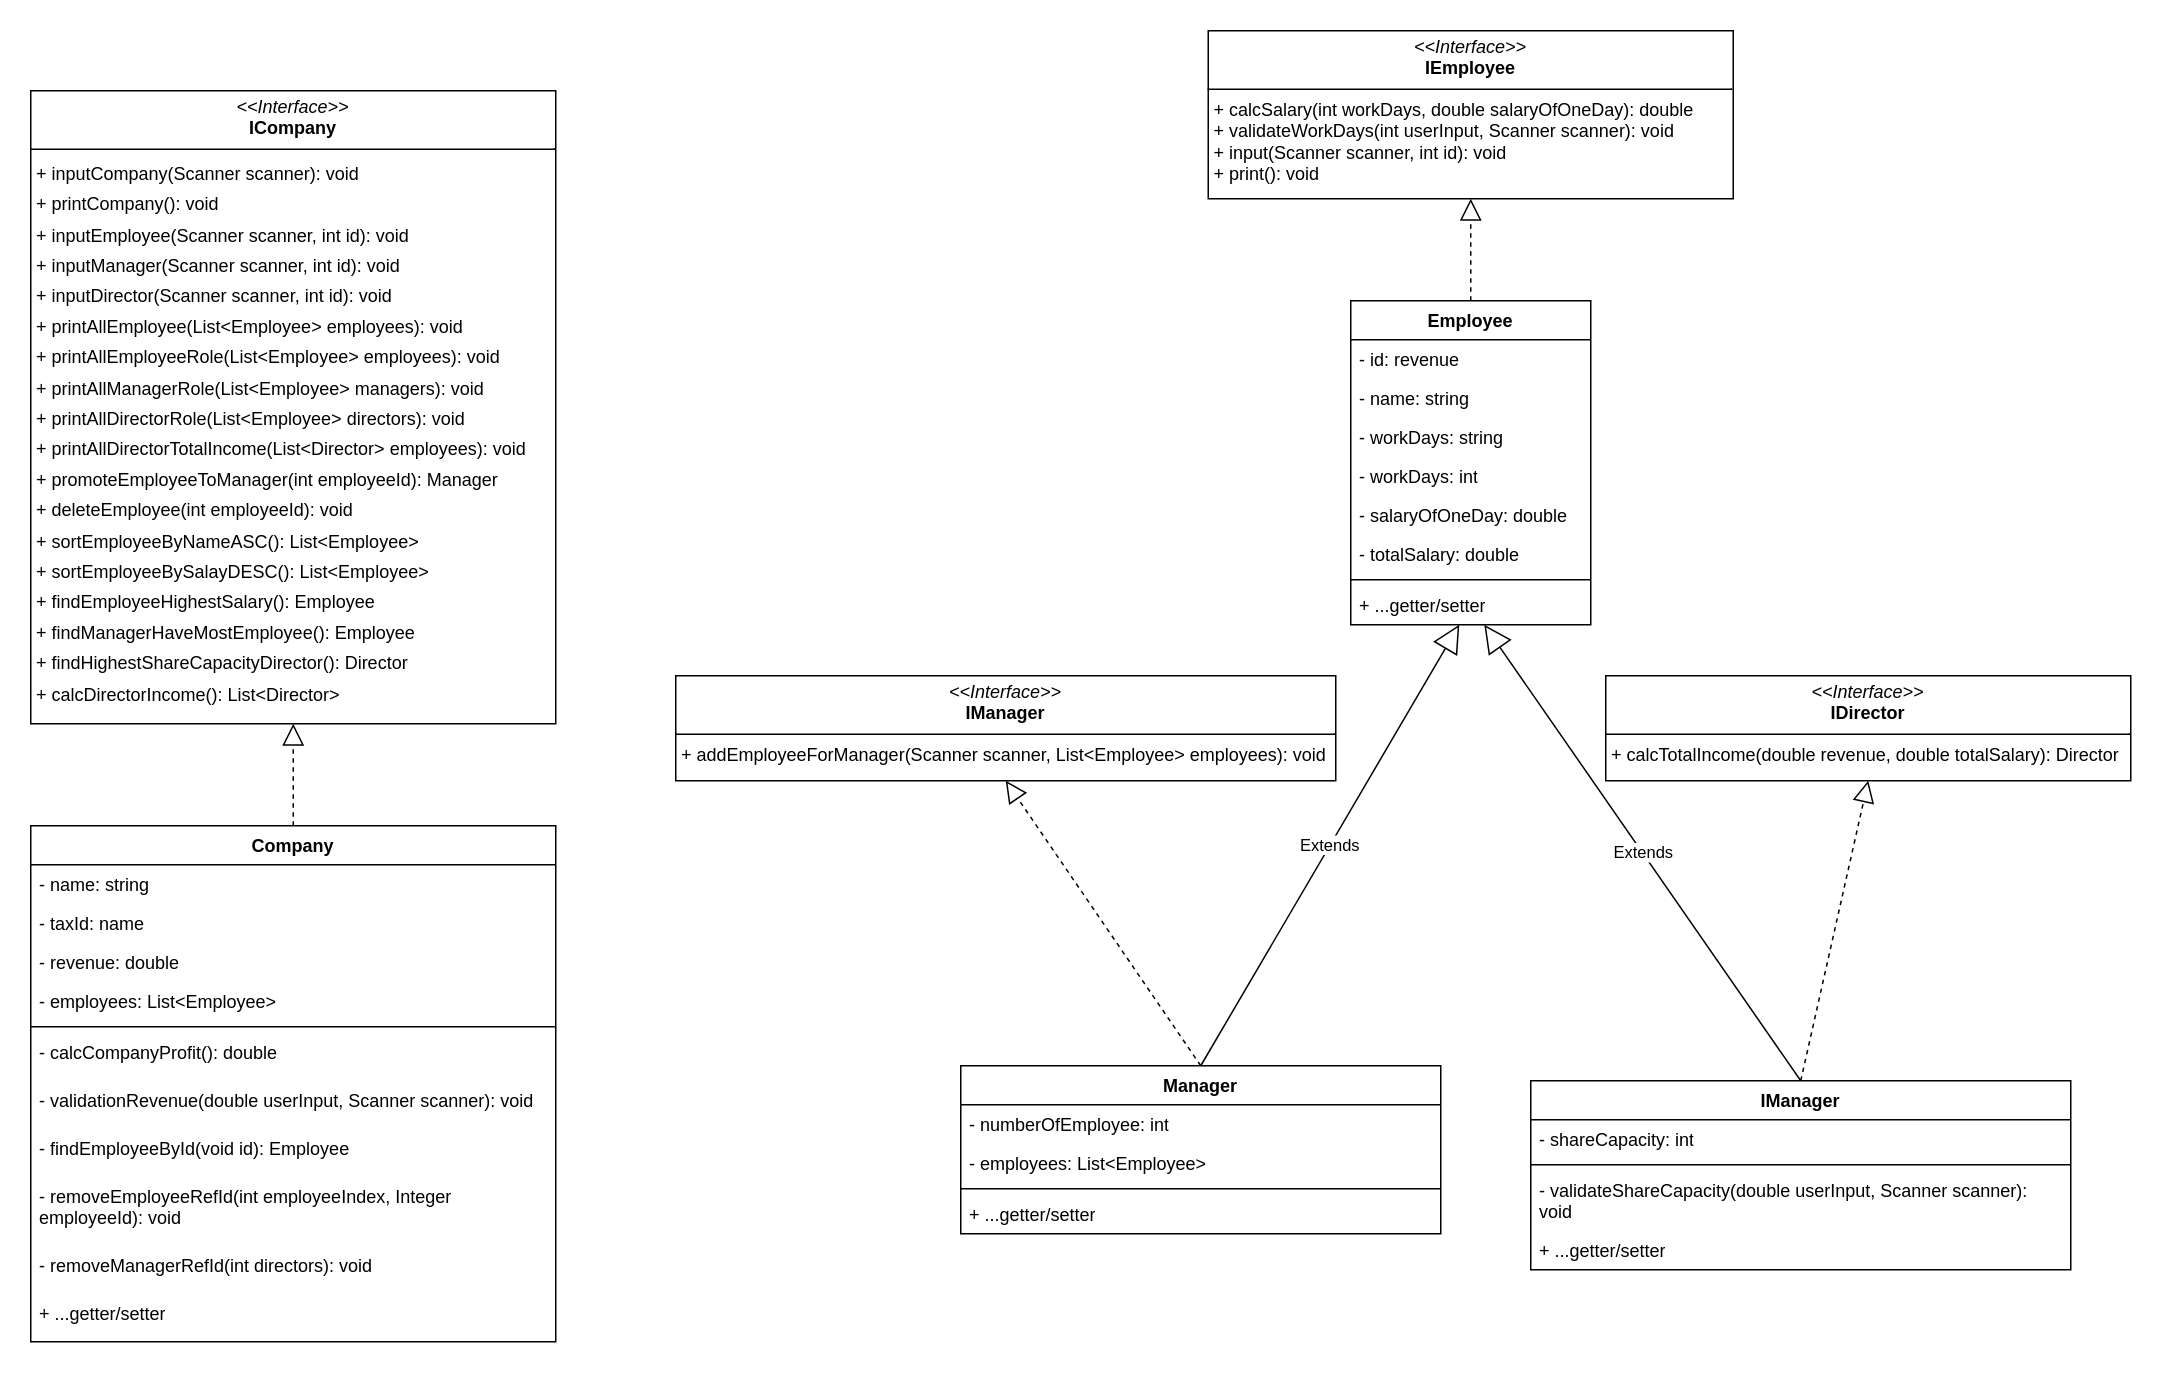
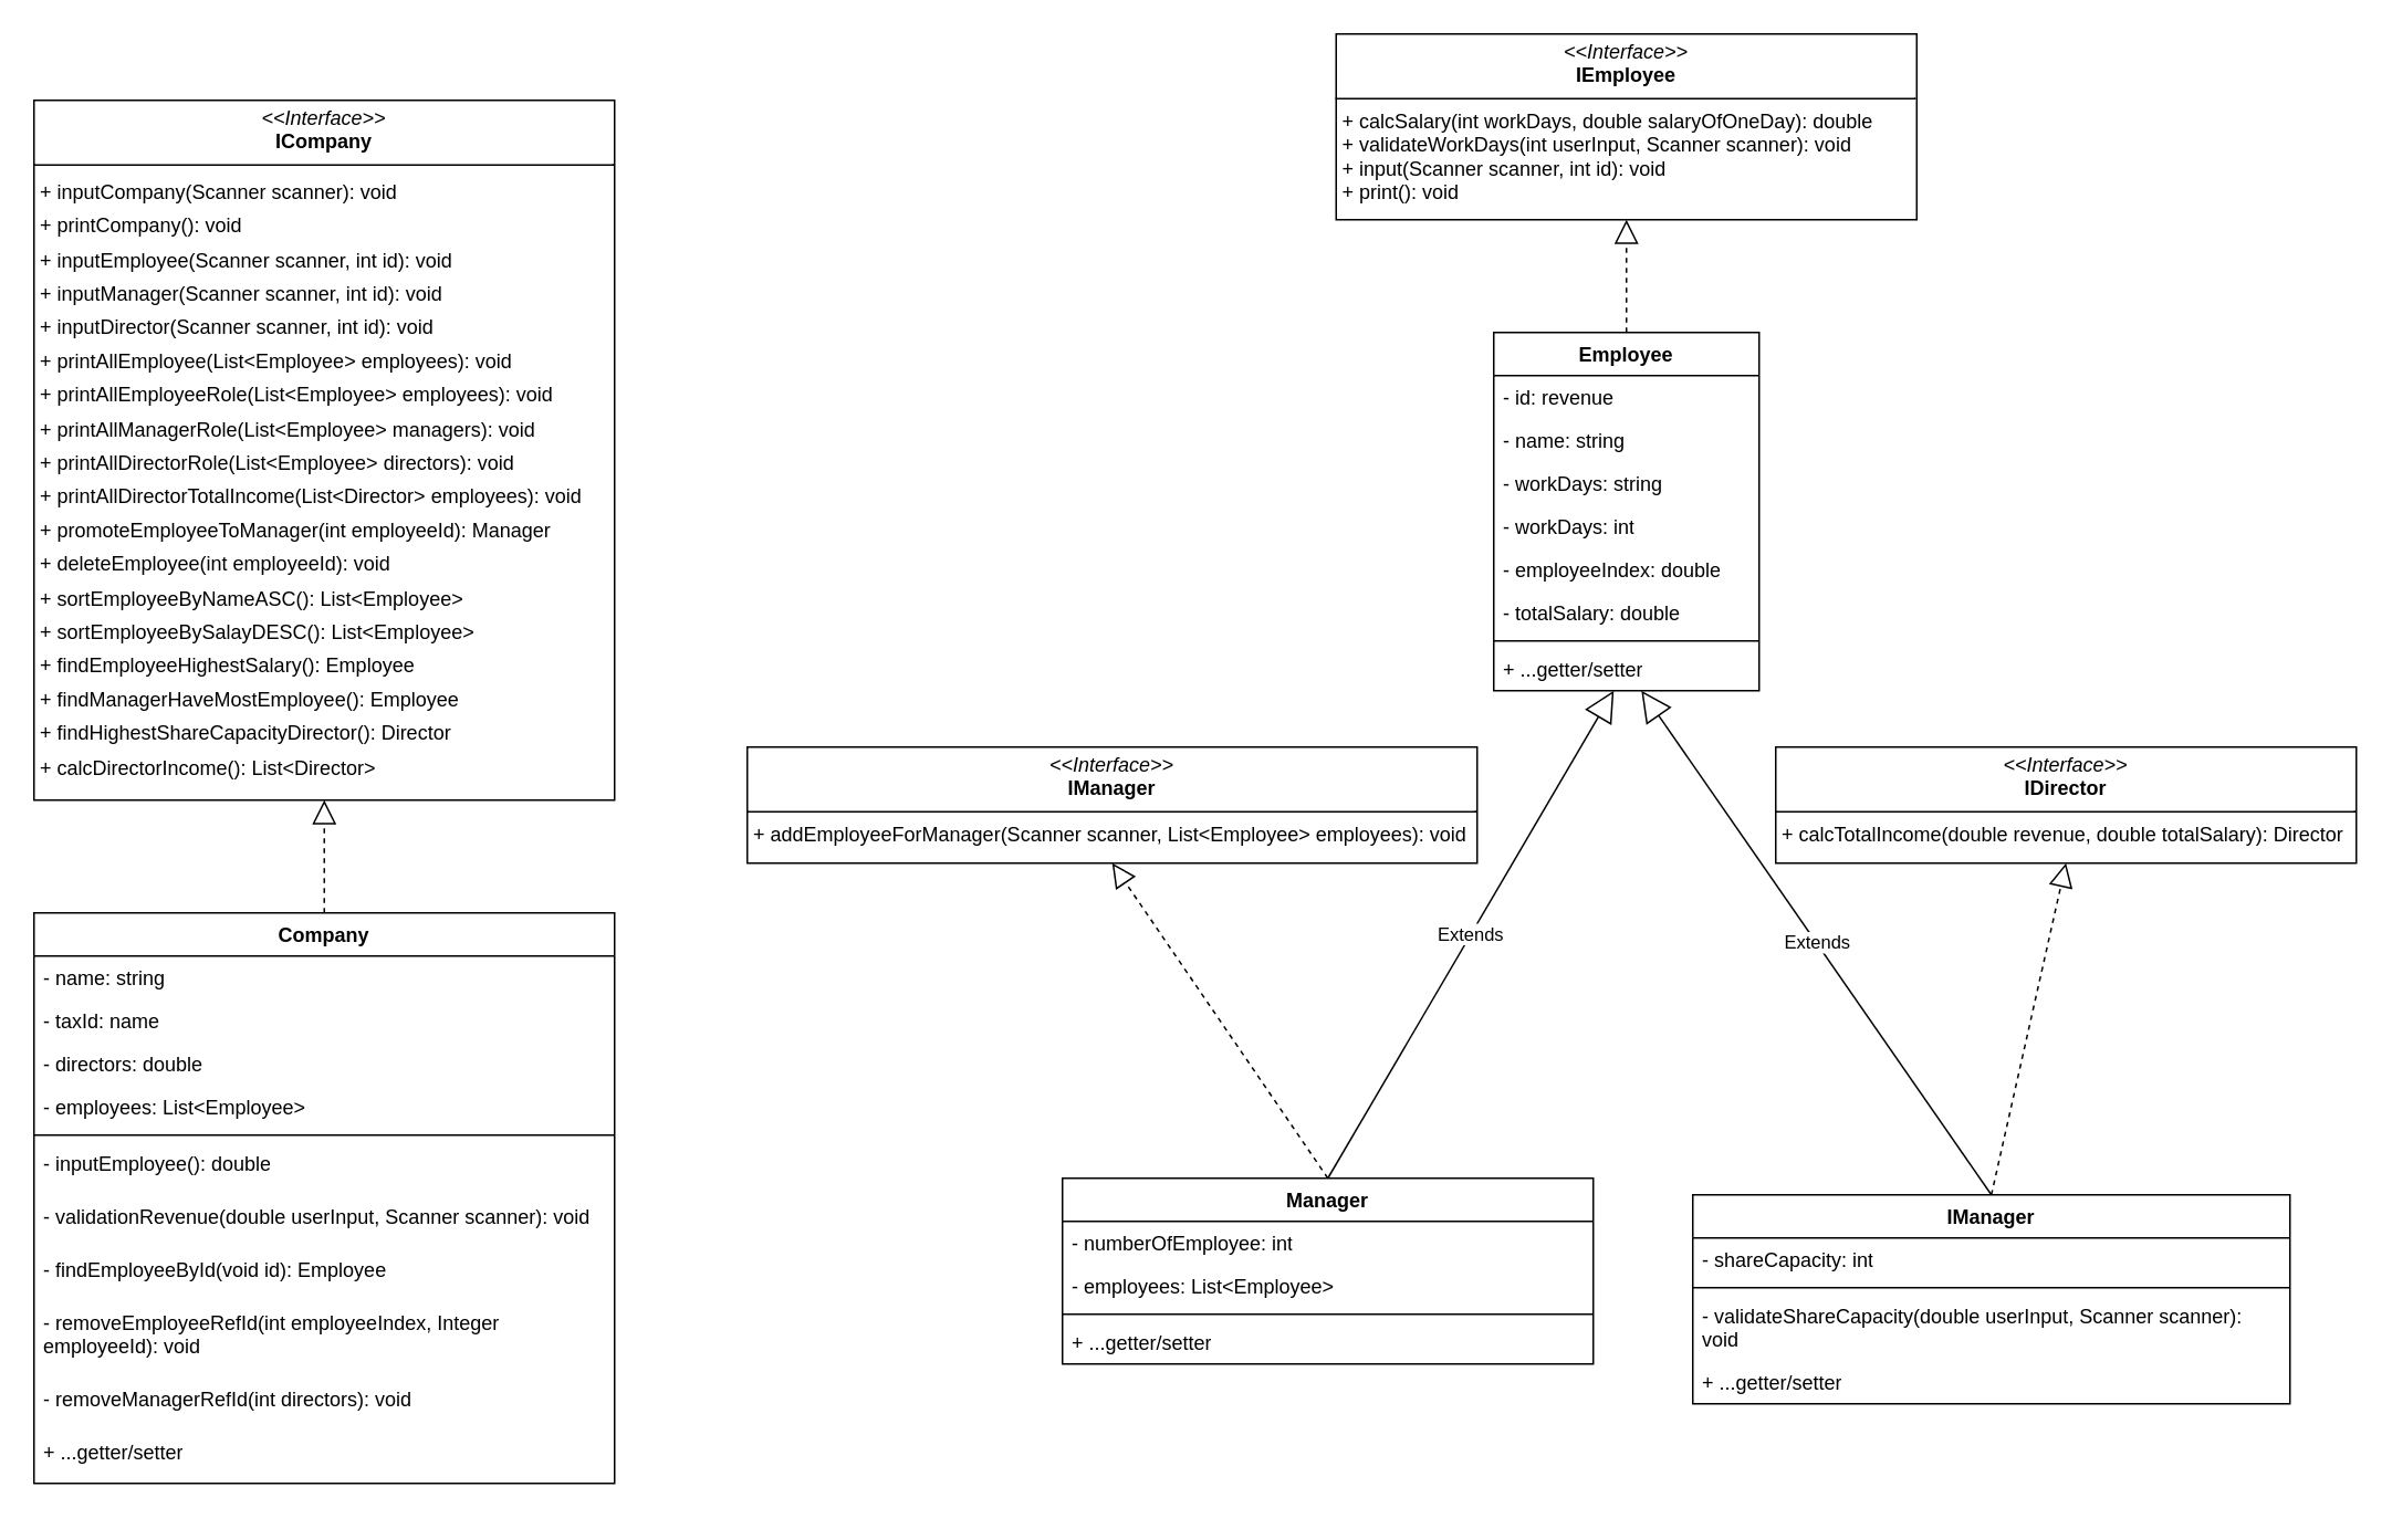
- <mxCell id="23" value="- salaryOfOneDay: double" style="text;strokeColor=none;fillColor=none;align=left;verticalAlign=top;spacingLeft=4;spacingRight=4;overflow=hidden;rotatable=0;points=[[0,0.5],[1,0.5]];portConstraint=eastwest;whiteSpace=wrap;html=1;" parent="18" vertex="1"><mxGeometry y="130" width="160" height="26" as="geometry" /></mxCell>
+ <mxCell id="23" value="- employeeIndex: double" style="text;strokeColor=none;fillColor=none;align=left;verticalAlign=top;spacingLeft=4;spacingRight=4;overflow=hidden;rotatable=0;points=[[0,0.5],[1,0.5]];portConstraint=eastwest;whiteSpace=wrap;html=1;" parent="18" vertex="1"><mxGeometry y="130" width="160" height="26" as="geometry" /></mxCell>
- <mxCell id="6" value="- revenue: double" style="text;strokeColor=none;fillColor=none;align=left;verticalAlign=top;spacingLeft=4;spacingRight=4;overflow=hidden;rotatable=0;points=[[0,0.5],[1,0.5]];portConstraint=eastwest;whiteSpace=wrap;html=1;" parent="3" vertex="1"><mxGeometry y="78" width="350" height="26" as="geometry" /></mxCell>
+ <mxCell id="6" value="- directors: double" style="text;strokeColor=none;fillColor=none;align=left;verticalAlign=top;spacingLeft=4;spacingRight=4;overflow=hidden;rotatable=0;points=[[0,0.5],[1,0.5]];portConstraint=eastwest;whiteSpace=wrap;html=1;" parent="3" vertex="1"><mxGeometry y="78" width="350" height="26" as="geometry" /></mxCell>
- <mxCell id="9" value="- calcCompanyProfit(): double" style="text;strokeColor=none;fillColor=none;align=left;verticalAlign=top;spacingLeft=4;spacingRight=4;overflow=hidden;rotatable=0;points=[[0,0.5],[1,0.5]];portConstraint=eastwest;whiteSpace=wrap;html=1;" vertex="1" parent="3"><mxGeometry y="138" width="350" height="32" as="geometry" /></mxCell>
+ <mxCell id="9" value="- inputEmployee(): double" style="text;strokeColor=none;fillColor=none;align=left;verticalAlign=top;spacingLeft=4;spacingRight=4;overflow=hidden;rotatable=0;points=[[0,0.5],[1,0.5]];portConstraint=eastwest;whiteSpace=wrap;html=1;" vertex="1" parent="3"><mxGeometry y="138" width="350" height="32" as="geometry" /></mxCell>
